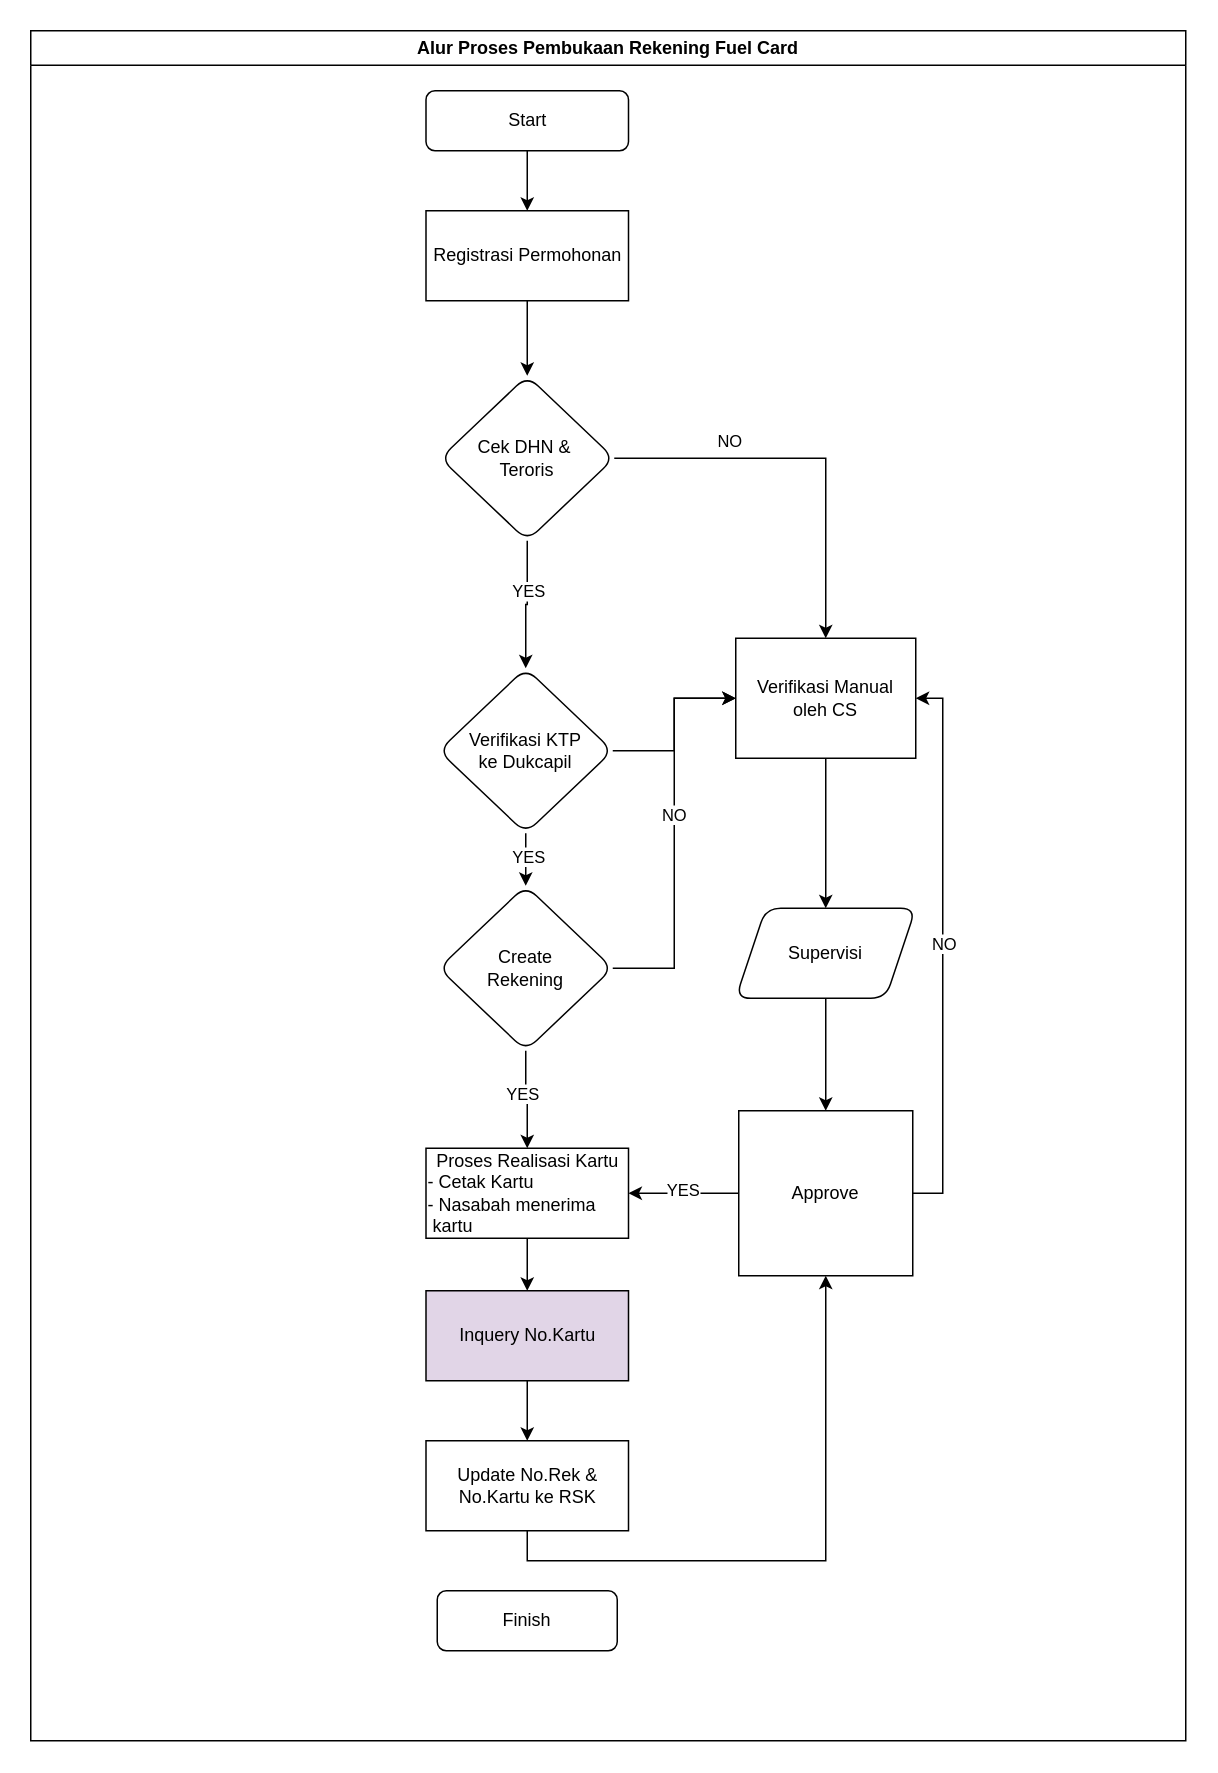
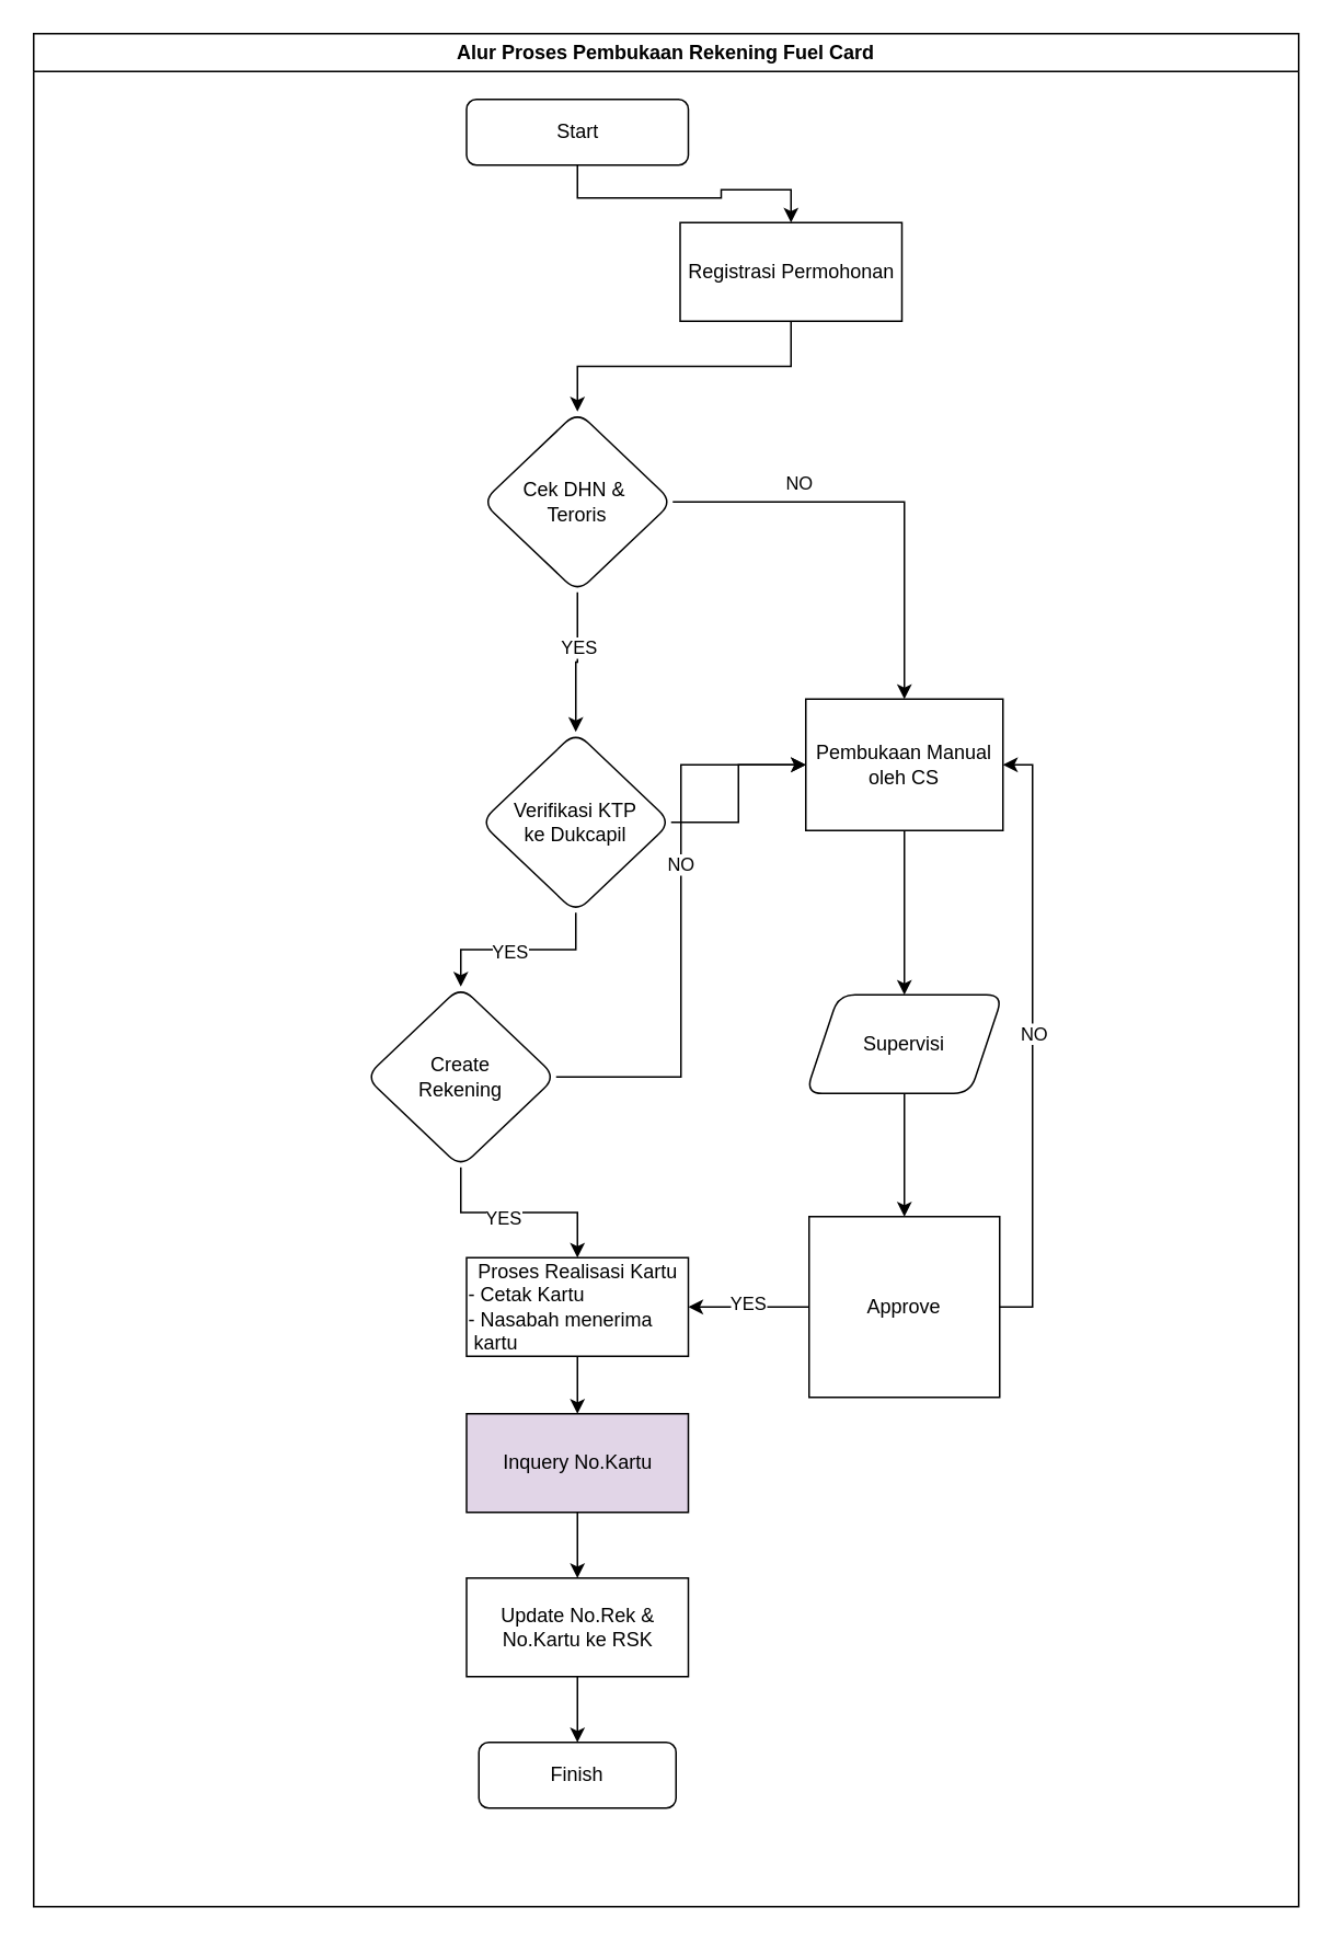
- <mxCell id="31" value="Registrasi Permohonan" style="rounded=0;whiteSpace=wrap;html=1;" parent="1" vertex="1"><mxGeometry x="283.5" y="140" width="135" height="60" as="geometry" /></mxCell>
+ <mxCell id="31" value="Registrasi Permohonan" style="rounded=0;whiteSpace=wrap;html=1;" parent="1" vertex="1"><mxGeometry x="413.5" y="135" width="135" height="60" as="geometry" /></mxCell>
- <mxCell id="32" value="Verifikasi Manual&lt;br&gt;oleh CS" style="rounded=0;whiteSpace=wrap;html=1;" parent="1" vertex="1"><mxGeometry x="490" y="425" width="120" height="80" as="geometry" /></mxCell>
+ <mxCell id="32" value="Pembukaan Manual&lt;br&gt;oleh CS" style="rounded=0;whiteSpace=wrap;html=1;" parent="1" vertex="1"><mxGeometry x="490" y="425" width="120" height="80" as="geometry" /></mxCell>
- <mxCell id="29" value="Create &lt;br&gt;Rekening" style="rhombus;whiteSpace=wrap;html=1;rounded=1;glass=0;strokeWidth=1;shadow=0;" parent="1" vertex="1"><mxGeometry x="292" y="590" width="116" height="110" as="geometry" /></mxCell>
+ <mxCell id="29" value="Create &lt;br&gt;Rekening" style="rhombus;whiteSpace=wrap;html=1;rounded=1;glass=0;strokeWidth=1;shadow=0;" parent="1" vertex="1"><mxGeometry x="222" y="600" width="116" height="110" as="geometry" /></mxCell>
- <mxCell id="5" style="edgeStyle=orthogonalEdgeStyle;rounded=0;orthogonalLoop=1;jettySize=auto;html=1;exitX=0.5;exitY=1;exitDx=0;exitDy=0;" parent="2" source="3" target="24" edge="1"><mxGeometry relative="1" as="geometry" /></mxCell>
+ <mxCell id="5" style="edgeStyle=orthogonalEdgeStyle;rounded=0;orthogonalLoop=1;jettySize=auto;html=1;exitX=0.5;exitY=1;exitDx=0;exitDy=0;" parent="2" source="3" target="4" edge="1"><mxGeometry relative="1" as="geometry" /></mxCell>
